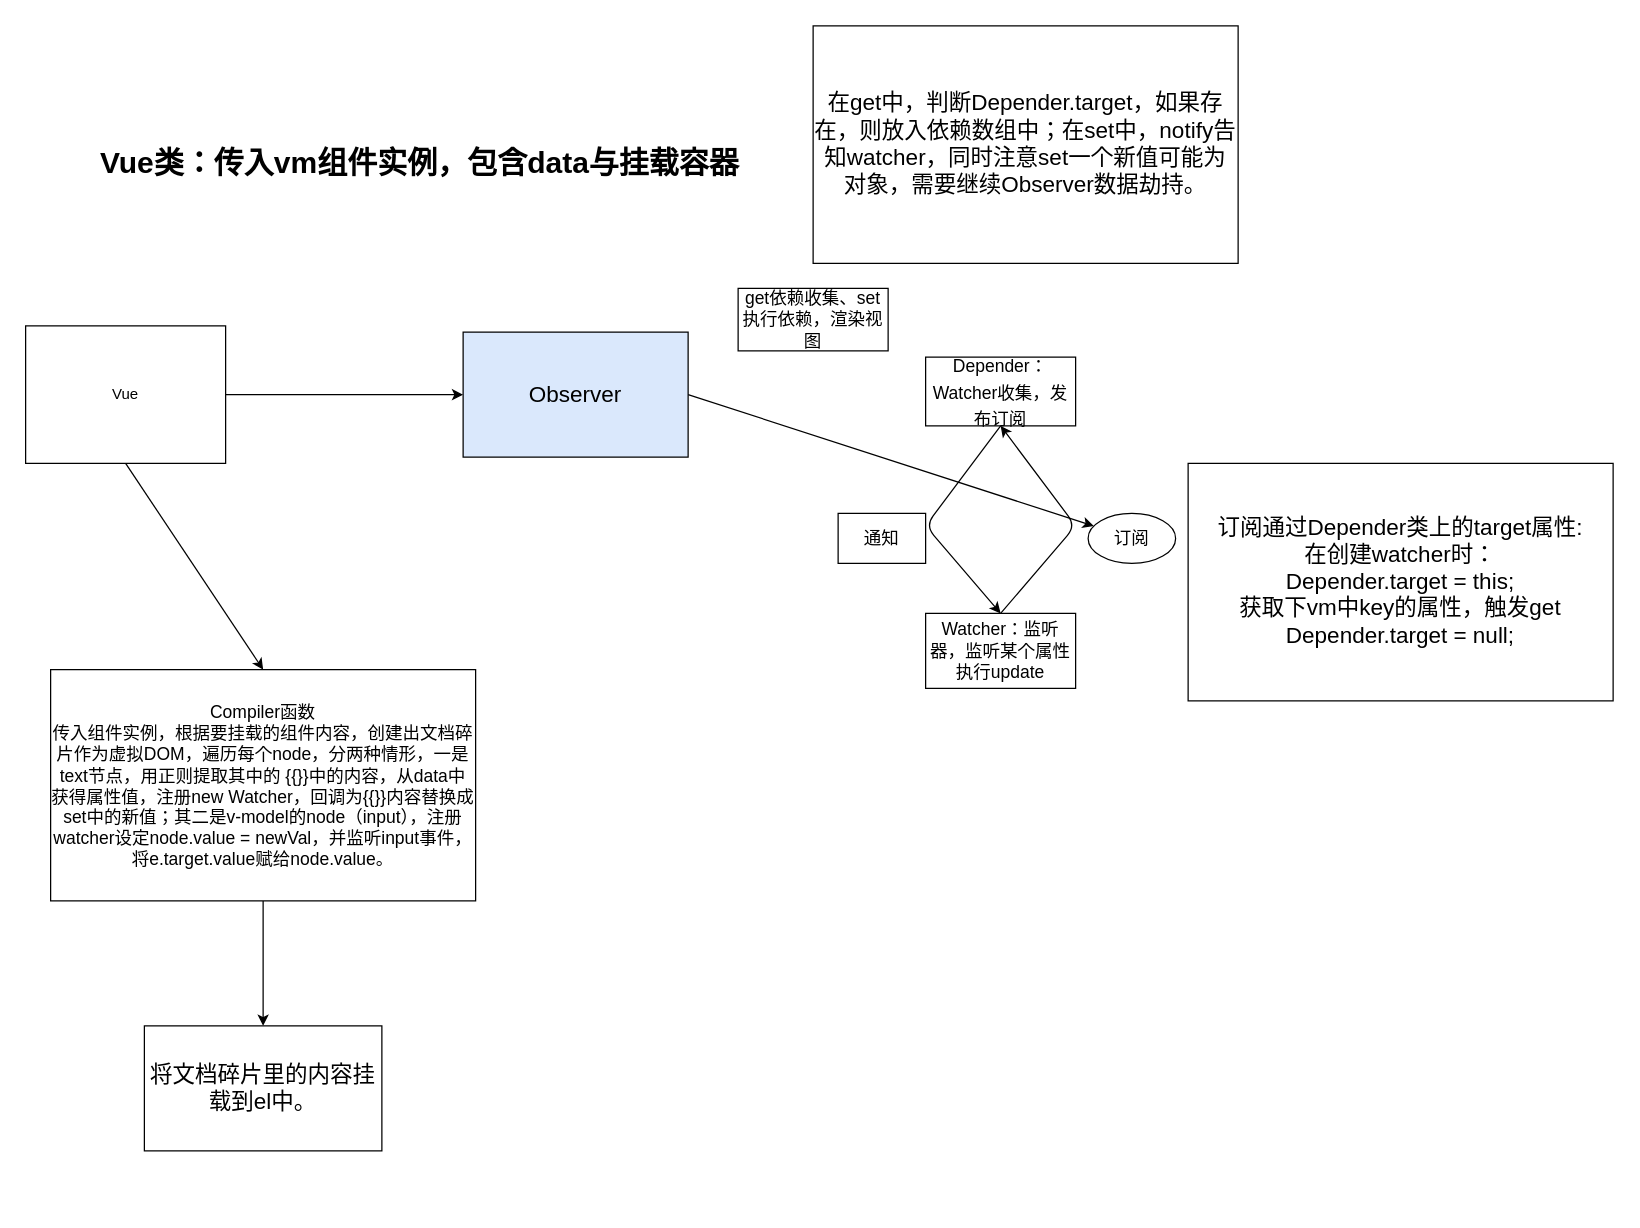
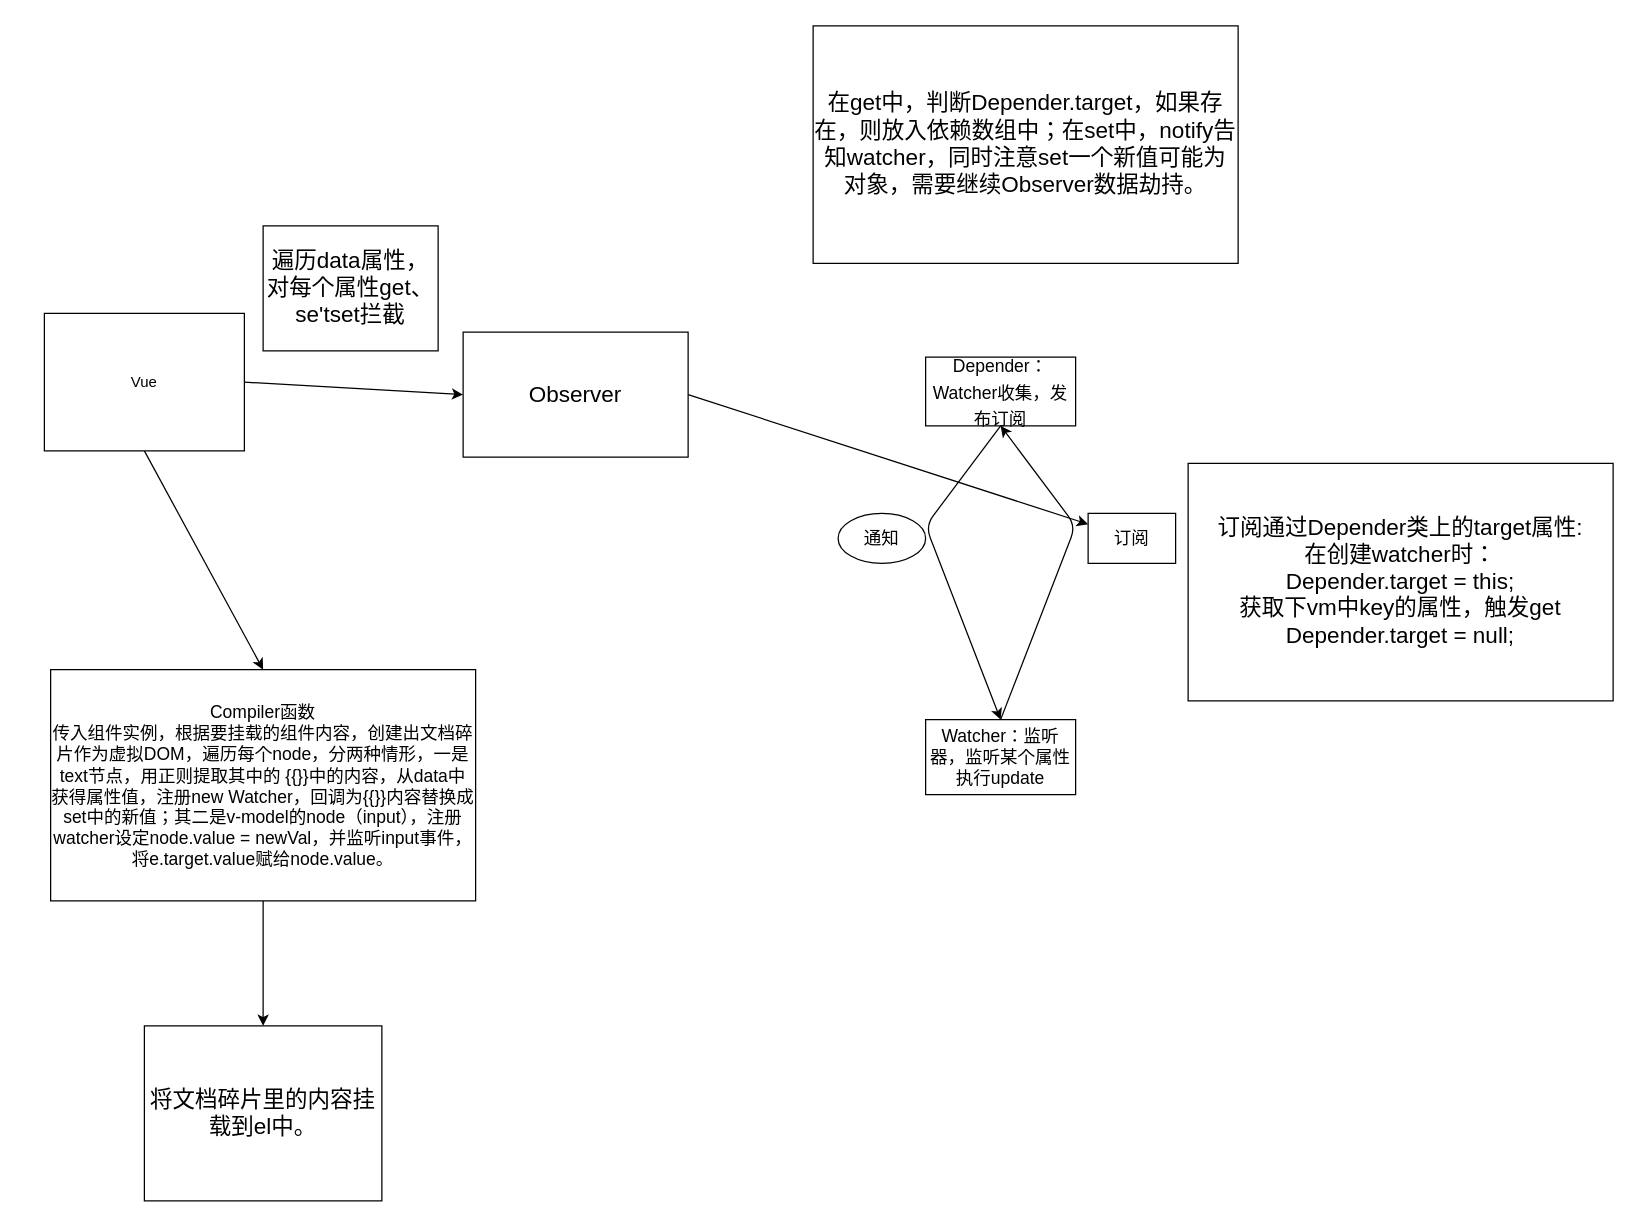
- <mxCell id="5" value="Vue类：传入vm组件实例，包含data与挂载容器" style="text;strokeColor=none;fillColor=none;html=1;fontSize=24;fontStyle=1;verticalAlign=middle;align=center;" vertex="1" parent="1"><mxGeometry x="120" y="110" width="430" height="40" as="geometry" /></mxCell>
+ <mxCell id="8" value="遍历data属性，对每个属性get、se'tset拦截" style="rounded=0;whiteSpace=wrap;html=1;fontSize=18;" vertex="1" parent="1"><mxGeometry x="210" y="180" width="140" height="100" as="geometry" /></mxCell>
- <mxCell id="11" value="get依赖收集、set执行依赖，渲染视图" style="rounded=0;whiteSpace=wrap;html=1;fontSize=14;" vertex="1" parent="1"><mxGeometry x="590" y="230" width="120" height="50" as="geometry" /></mxCell>
- <mxCell id="4" value="Vue" style="rounded=0;whiteSpace=wrap;html=1;" vertex="1" parent="1"><mxGeometry x="20" y="260" width="160" height="110" as="geometry" /></mxCell>
+ <mxCell id="4" value="Vue" style="rounded=0;whiteSpace=wrap;html=1;" vertex="1" parent="1"><mxGeometry x="35" y="250" width="160" height="110" as="geometry" /></mxCell>
- <mxCell id="7" value="Observer" style="rounded=0;whiteSpace=wrap;html=1;fontSize=18;fillColor=#dae8fc;" vertex="1" parent="1"><mxGeometry x="370" y="265" width="180" height="100" as="geometry" /></mxCell>
+ <mxCell id="7" value="Observer" style="rounded=0;whiteSpace=wrap;html=1;fontSize=18;" vertex="1" parent="1"><mxGeometry x="370" y="265" width="180" height="100" as="geometry" /></mxCell>
- <mxCell id="14" value="通知" style="rounded=0;whiteSpace=wrap;html=1;fontSize=14;" vertex="1" parent="1"><mxGeometry x="670" y="410" width="70" height="40" as="geometry" /></mxCell>
+ <mxCell id="14" value="通知" style="ellipse;whiteSpace=wrap;html=1;fontSize=14;" vertex="1" parent="1"><mxGeometry x="670" y="410" width="70" height="40" as="geometry" /></mxCell>
- <mxCell id="15" value="订阅" style="ellipse;whiteSpace=wrap;html=1;fontSize=14;" vertex="1" parent="1"><mxGeometry x="870" y="410" width="70" height="40" as="geometry" /></mxCell>
+ <mxCell id="15" value="订阅" style="rounded=0;whiteSpace=wrap;html=1;fontSize=14;" vertex="1" parent="1"><mxGeometry x="870" y="410" width="70" height="40" as="geometry" /></mxCell>
- <mxCell id="13" value="Watcher：监听器，监听某个属性执行update" style="rounded=0;whiteSpace=wrap;html=1;fontSize=14;" vertex="1" parent="1"><mxGeometry x="740" y="490" width="120" height="60" as="geometry" /></mxCell>
+ <mxCell id="13" value="Watcher：监听器，监听某个属性执行update" style="rounded=0;whiteSpace=wrap;html=1;fontSize=14;" vertex="1" parent="1"><mxGeometry x="740" y="575" width="120" height="60" as="geometry" /></mxCell>
- <mxCell id="18" value="将文档碎片里的内容挂载到el中。" style="rounded=0;whiteSpace=wrap;html=1;fontSize=18;" vertex="1" parent="1"><mxGeometry x="115" y="820" width="190" height="100" as="geometry" /></mxCell>
+ <mxCell id="18" value="将文档碎片里的内容挂载到el中。" style="rounded=0;whiteSpace=wrap;html=1;fontSize=18;" vertex="1" parent="1"><mxGeometry x="115" y="820" width="190" height="140" as="geometry" /></mxCell>
